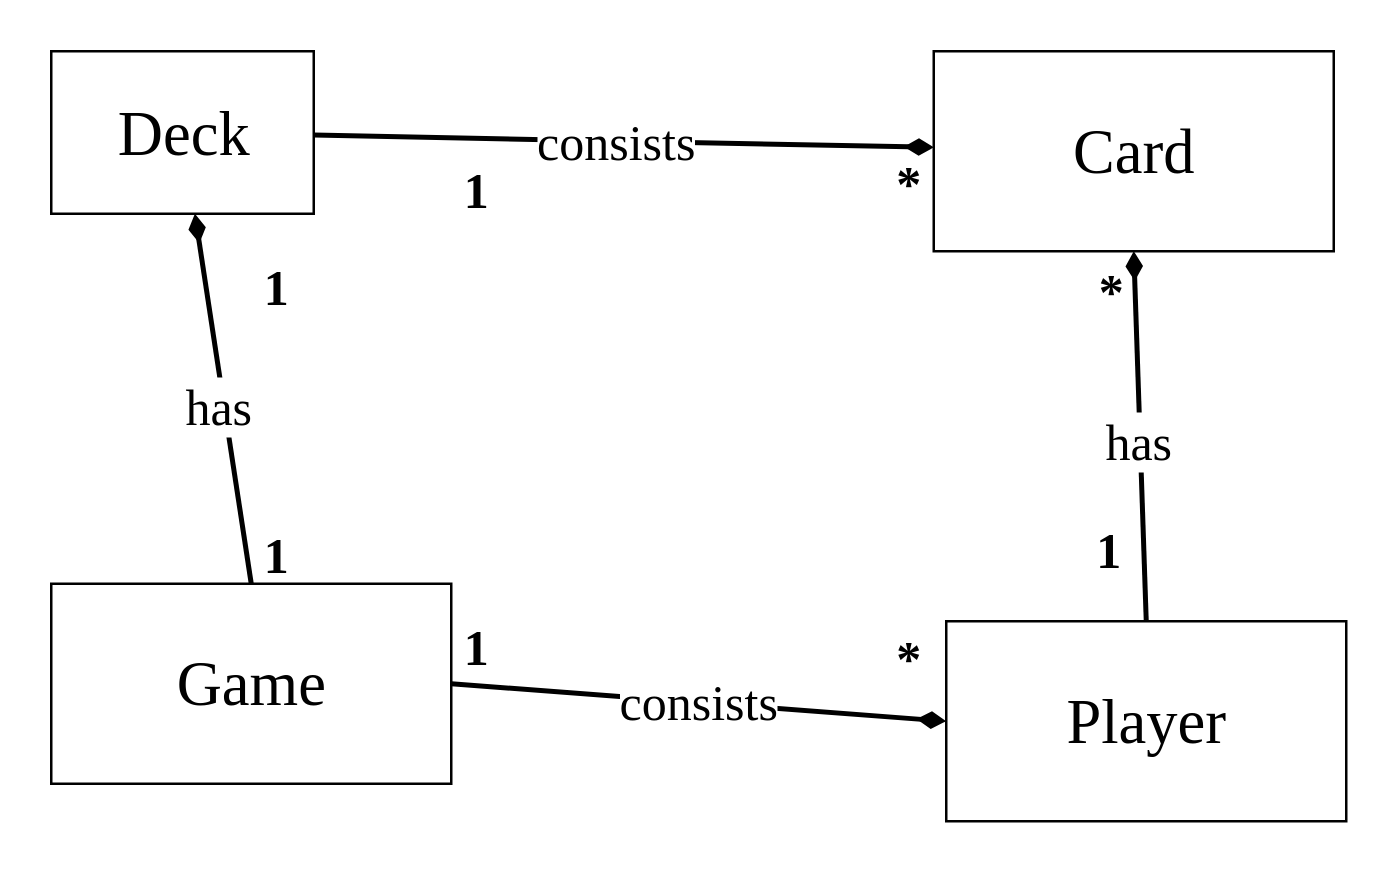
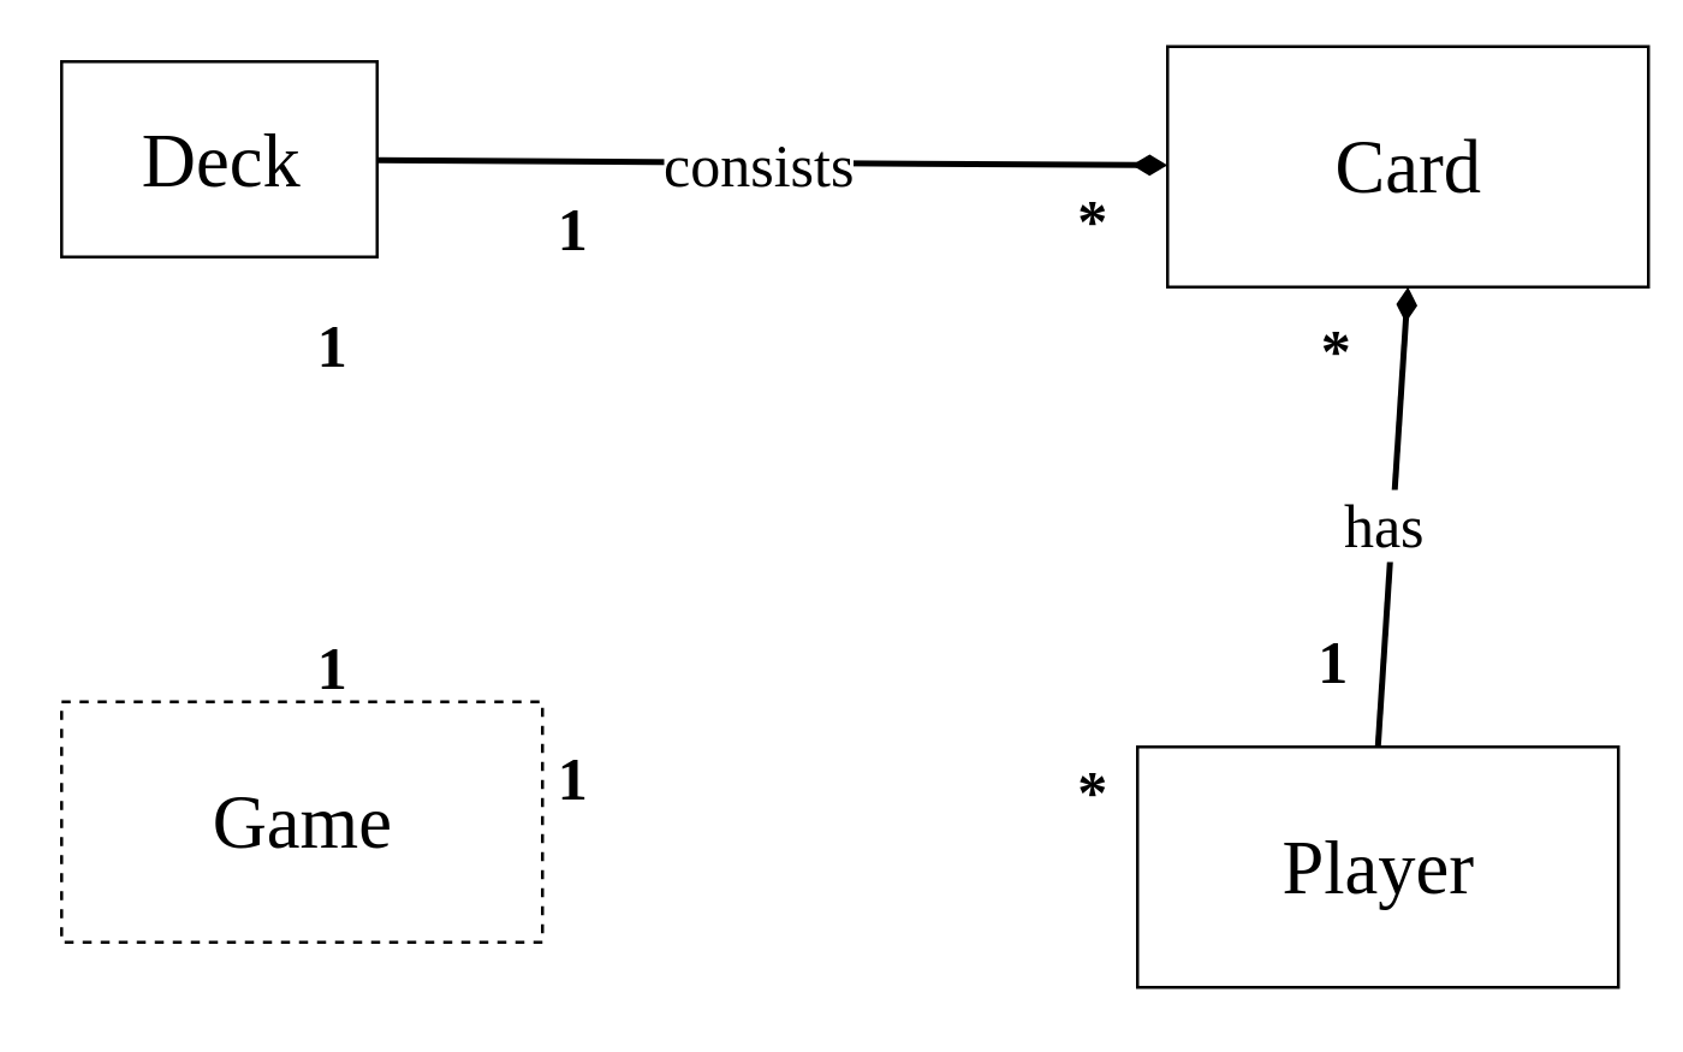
- <mxCell id="4" value="&lt;font style=&quot;font-size: 25px;&quot; face=&quot;Comic Sans MS&quot;&gt;Card&lt;/font&gt;" style="html=1;fontSize=15;" parent="1" vertex="1"><mxGeometry x="373" y="20" width="160" height="80" as="geometry" /></mxCell>
+ <mxCell id="4" value="&lt;font style=&quot;font-size: 25px;&quot; face=&quot;Comic Sans MS&quot;&gt;Card&lt;/font&gt;" style="html=1;fontSize=15;" parent="1" vertex="1"><mxGeometry x="388" y="15" width="160" height="80" as="geometry" /></mxCell>
- <mxCell id="7" style="edgeStyle=none;html=1;entryX=0.5;entryY=0;entryDx=0;entryDy=0;strokeWidth=2;fontFamily=Comic Sans MS;fontSize=20;endArrow=none;endFill=0;startArrow=diamondThin;startFill=1;" parent="1" source="9" target="13" edge="1"><mxGeometry relative="1" as="geometry" /></mxCell>
- <mxCell id="8" value="has" style="edgeLabel;html=1;align=center;verticalAlign=middle;resizable=0;points=[];fontSize=20;fontFamily=Comic Sans MS;" parent="7" vertex="1" connectable="0"><mxGeometry x="0.133" y="-3" relative="1" as="geometry"><mxPoint x="-1" y="-8" as="offset" /></mxGeometry></mxCell>
- <mxCell id="13" value="&lt;font style=&quot;font-size: 25px;&quot; face=&quot;Comic Sans MS&quot;&gt;Game&lt;/font&gt;" style="html=1;fontSize=15;" parent="1" vertex="1"><mxGeometry x="20" y="233" width="160" height="80" as="geometry" /></mxCell>
+ <mxCell id="13" value="&lt;font style=&quot;font-size: 25px;&quot; face=&quot;Comic Sans MS&quot;&gt;Game&lt;/font&gt;" style="html=1;fontSize=15;dashed=1;" parent="1" vertex="1"><mxGeometry x="20" y="233" width="160" height="80" as="geometry" /></mxCell>
- <mxCell id="11" style="edgeStyle=none;html=1;exitX=1;exitY=0.5;exitDx=0;exitDy=0;entryX=0;entryY=0.5;entryDx=0;entryDy=0;strokeWidth=2;fontFamily=Comic Sans MS;fontSize=20;endArrow=diamondThin;endFill=1;" parent="1" source="13" target="10" edge="1"><mxGeometry relative="1" as="geometry" /></mxCell>
- <mxCell id="12" value="consists" style="edgeLabel;html=1;align=center;verticalAlign=middle;resizable=0;points=[];fontSize=20;fontFamily=Comic Sans MS;" parent="11" vertex="1" connectable="0"><mxGeometry x="-0.173" relative="1" as="geometry"><mxPoint x="17" as="offset" /></mxGeometry></mxCell>
